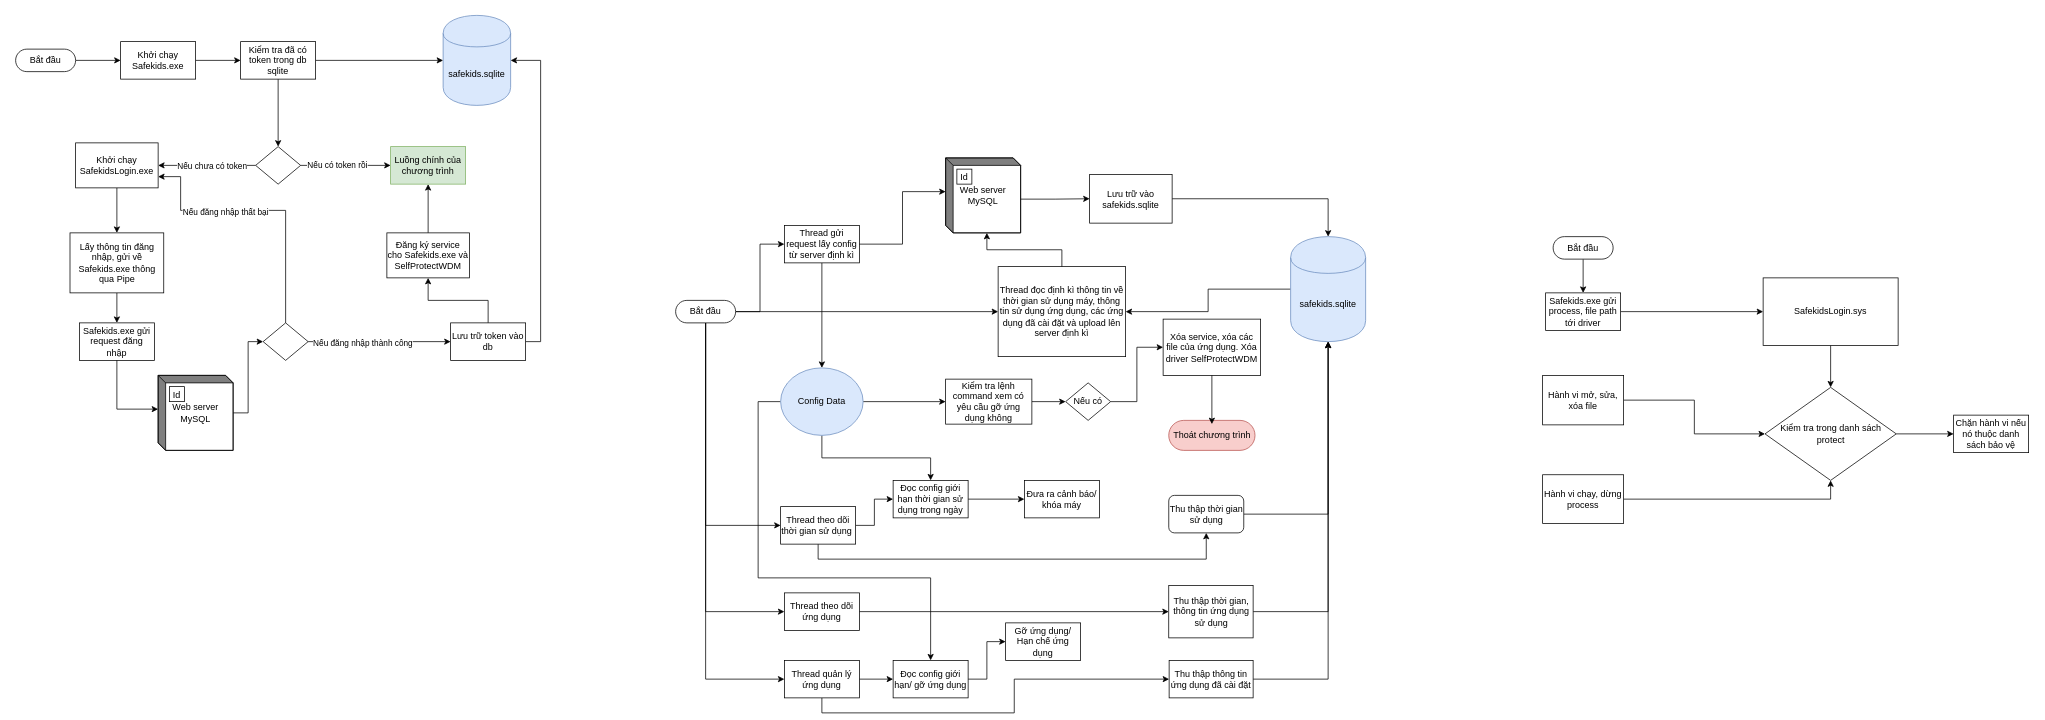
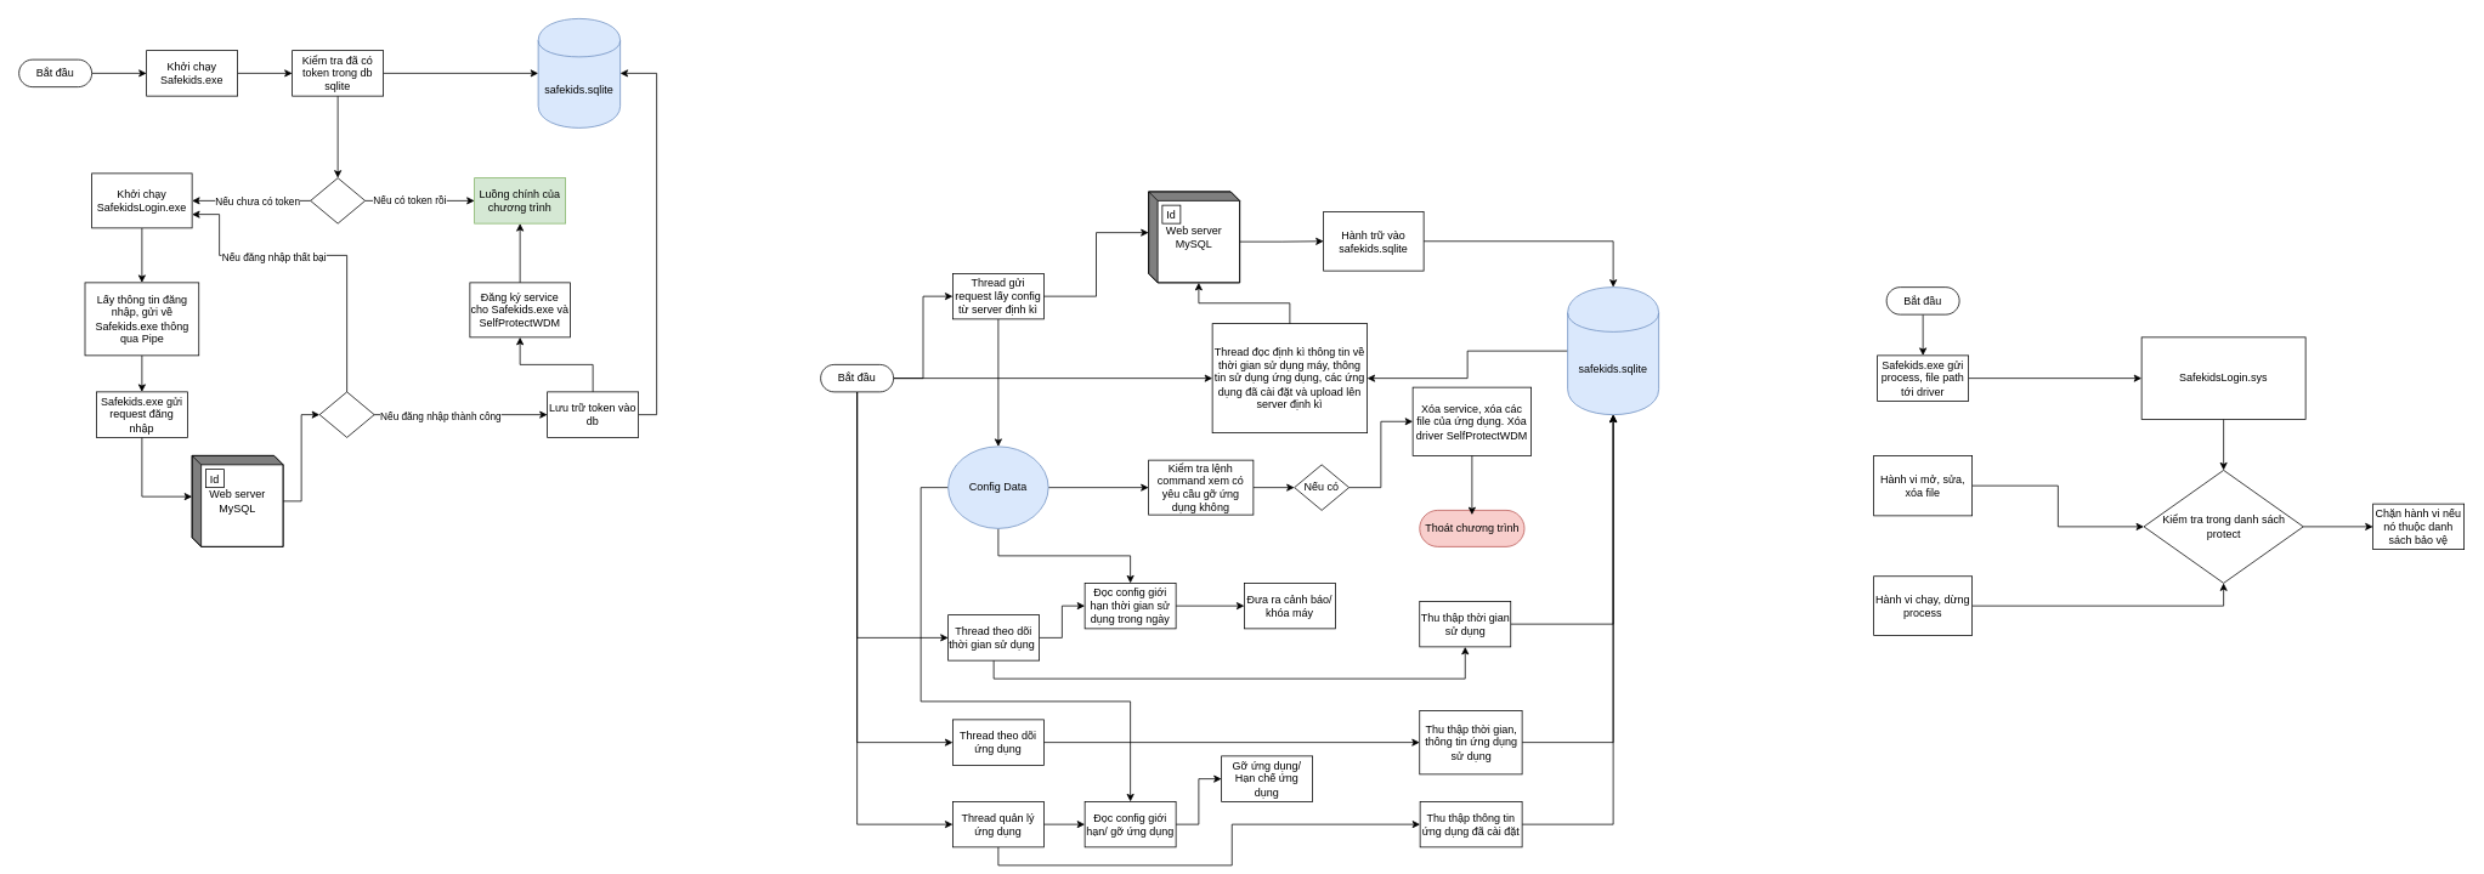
- <mxCell id="50" value="Lưu trữ vào safekids.sqlite" style="html=1;dashed=0;whiteSpace=wrap;" parent="1" vertex="1"><mxGeometry x="1452" y="232" width="110" height="65" as="geometry" /></mxCell>
+ <mxCell id="50" value="Hành trữ vào safekids.sqlite" style="html=1;dashed=0;whiteSpace=wrap;" parent="1" vertex="1"><mxGeometry x="1452" y="232" width="110" height="65" as="geometry" /></mxCell>
- <mxCell id="70" value="Thu thập thời gian sử dụng" style="html=1;dashed=0;whiteSpace=wrap;rounded=1;" parent="1" vertex="1"><mxGeometry x="1557.5" y="660" width="100" height="50" as="geometry" /></mxCell>
+ <mxCell id="70" value="Thu thập thời gian sử dụng" style="html=1;dashed=0;whiteSpace=wrap;" parent="1" vertex="1"><mxGeometry x="1557.5" y="660" width="100" height="50" as="geometry" /></mxCell>
